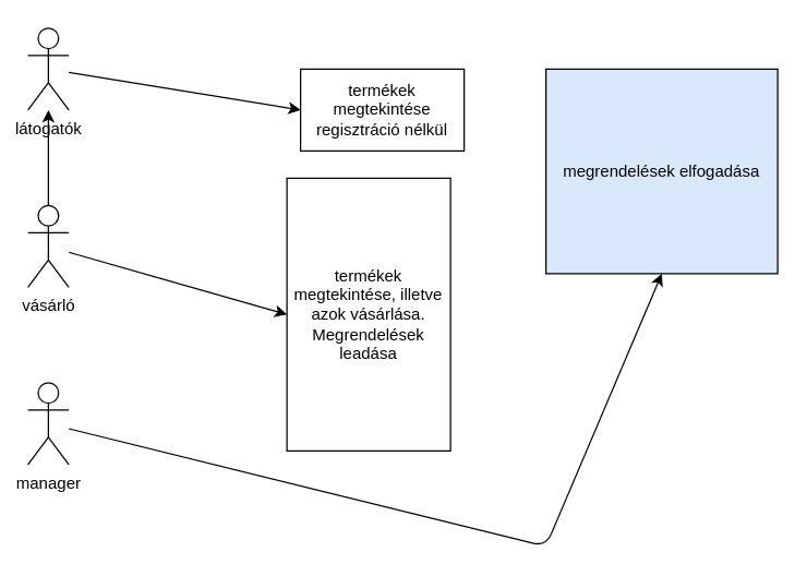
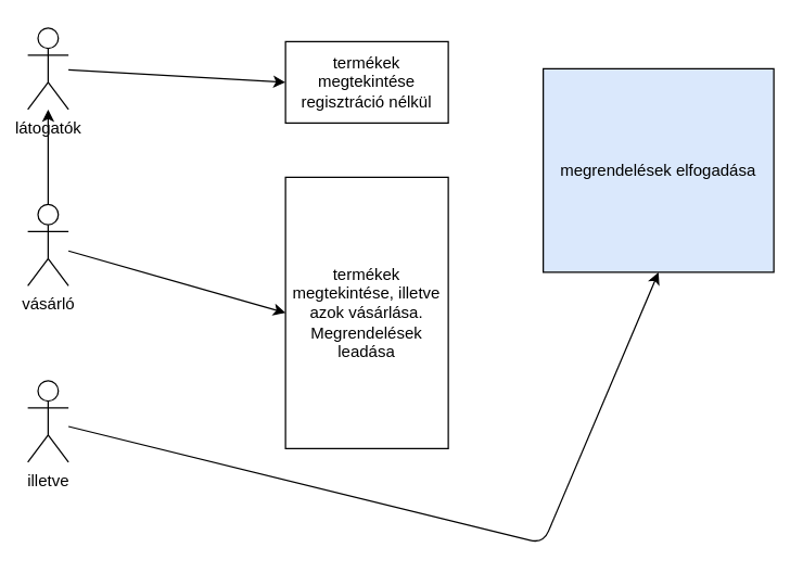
- <mxCell id="5" value="termékek megtekintése regisztráció nélkül&lt;br&gt;" style="rounded=0;whiteSpace=wrap;html=1;" vertex="1" parent="1"><mxGeometry x="220" y="50" width="120" height="60" as="geometry" /></mxCell>
+ <mxCell id="5" value="termékek megtekintése regisztráció nélkül&lt;br&gt;" style="rounded=0;whiteSpace=wrap;html=1;" vertex="1" parent="1"><mxGeometry x="210" y="30" width="120" height="60" as="geometry" /></mxCell>
- <mxCell id="4" value="manager" style="shape=umlActor;verticalLabelPosition=bottom;labelBackgroundColor=#ffffff;verticalAlign=top;html=1;outlineConnect=0;" vertex="1" parent="1"><mxGeometry x="20" y="280" width="30" height="60" as="geometry" /></mxCell>
+ <mxCell id="4" value="illetve" style="shape=umlActor;verticalLabelPosition=bottom;labelBackgroundColor=#ffffff;verticalAlign=top;html=1;outlineConnect=0;" vertex="1" parent="1"><mxGeometry x="20" y="280" width="30" height="60" as="geometry" /></mxCell>
